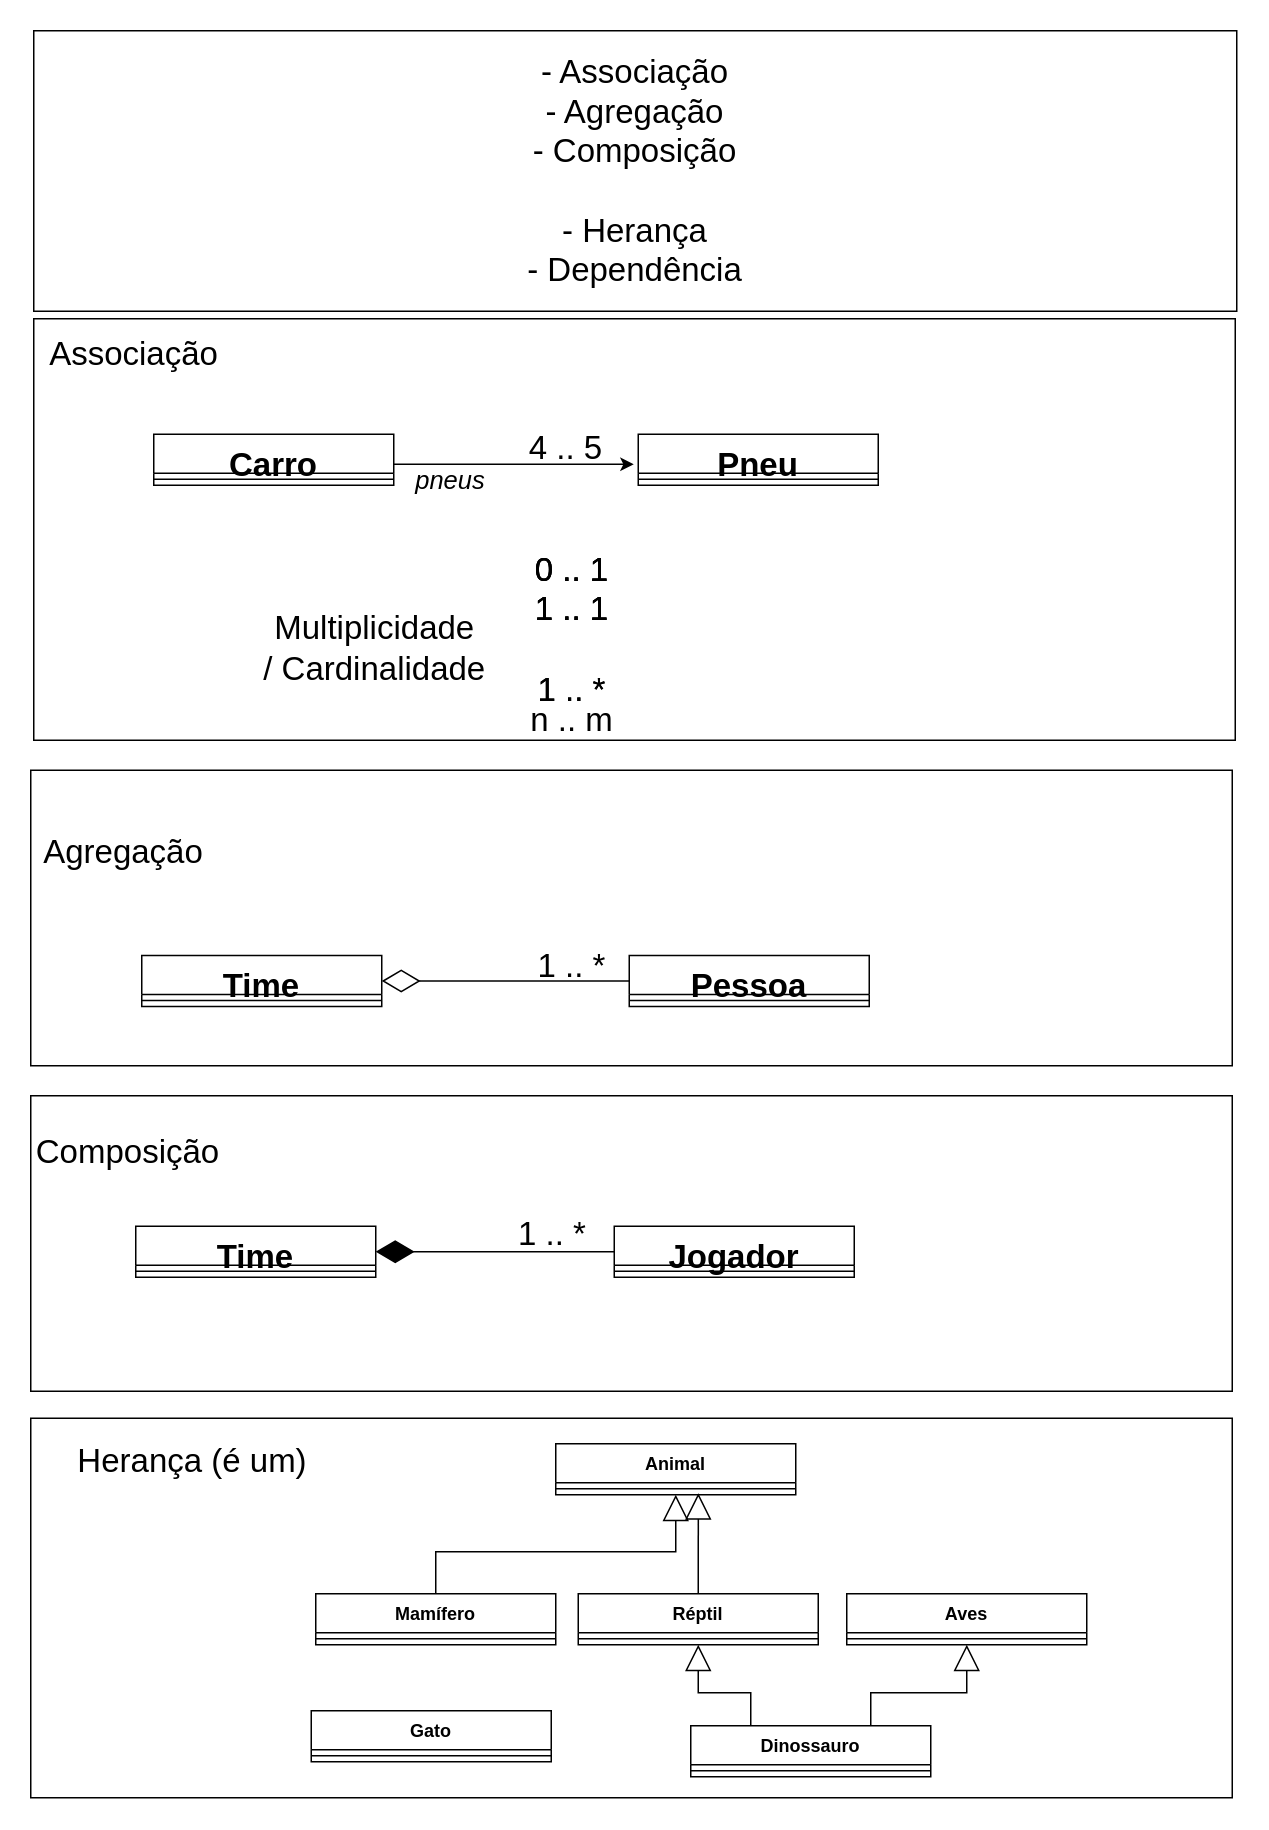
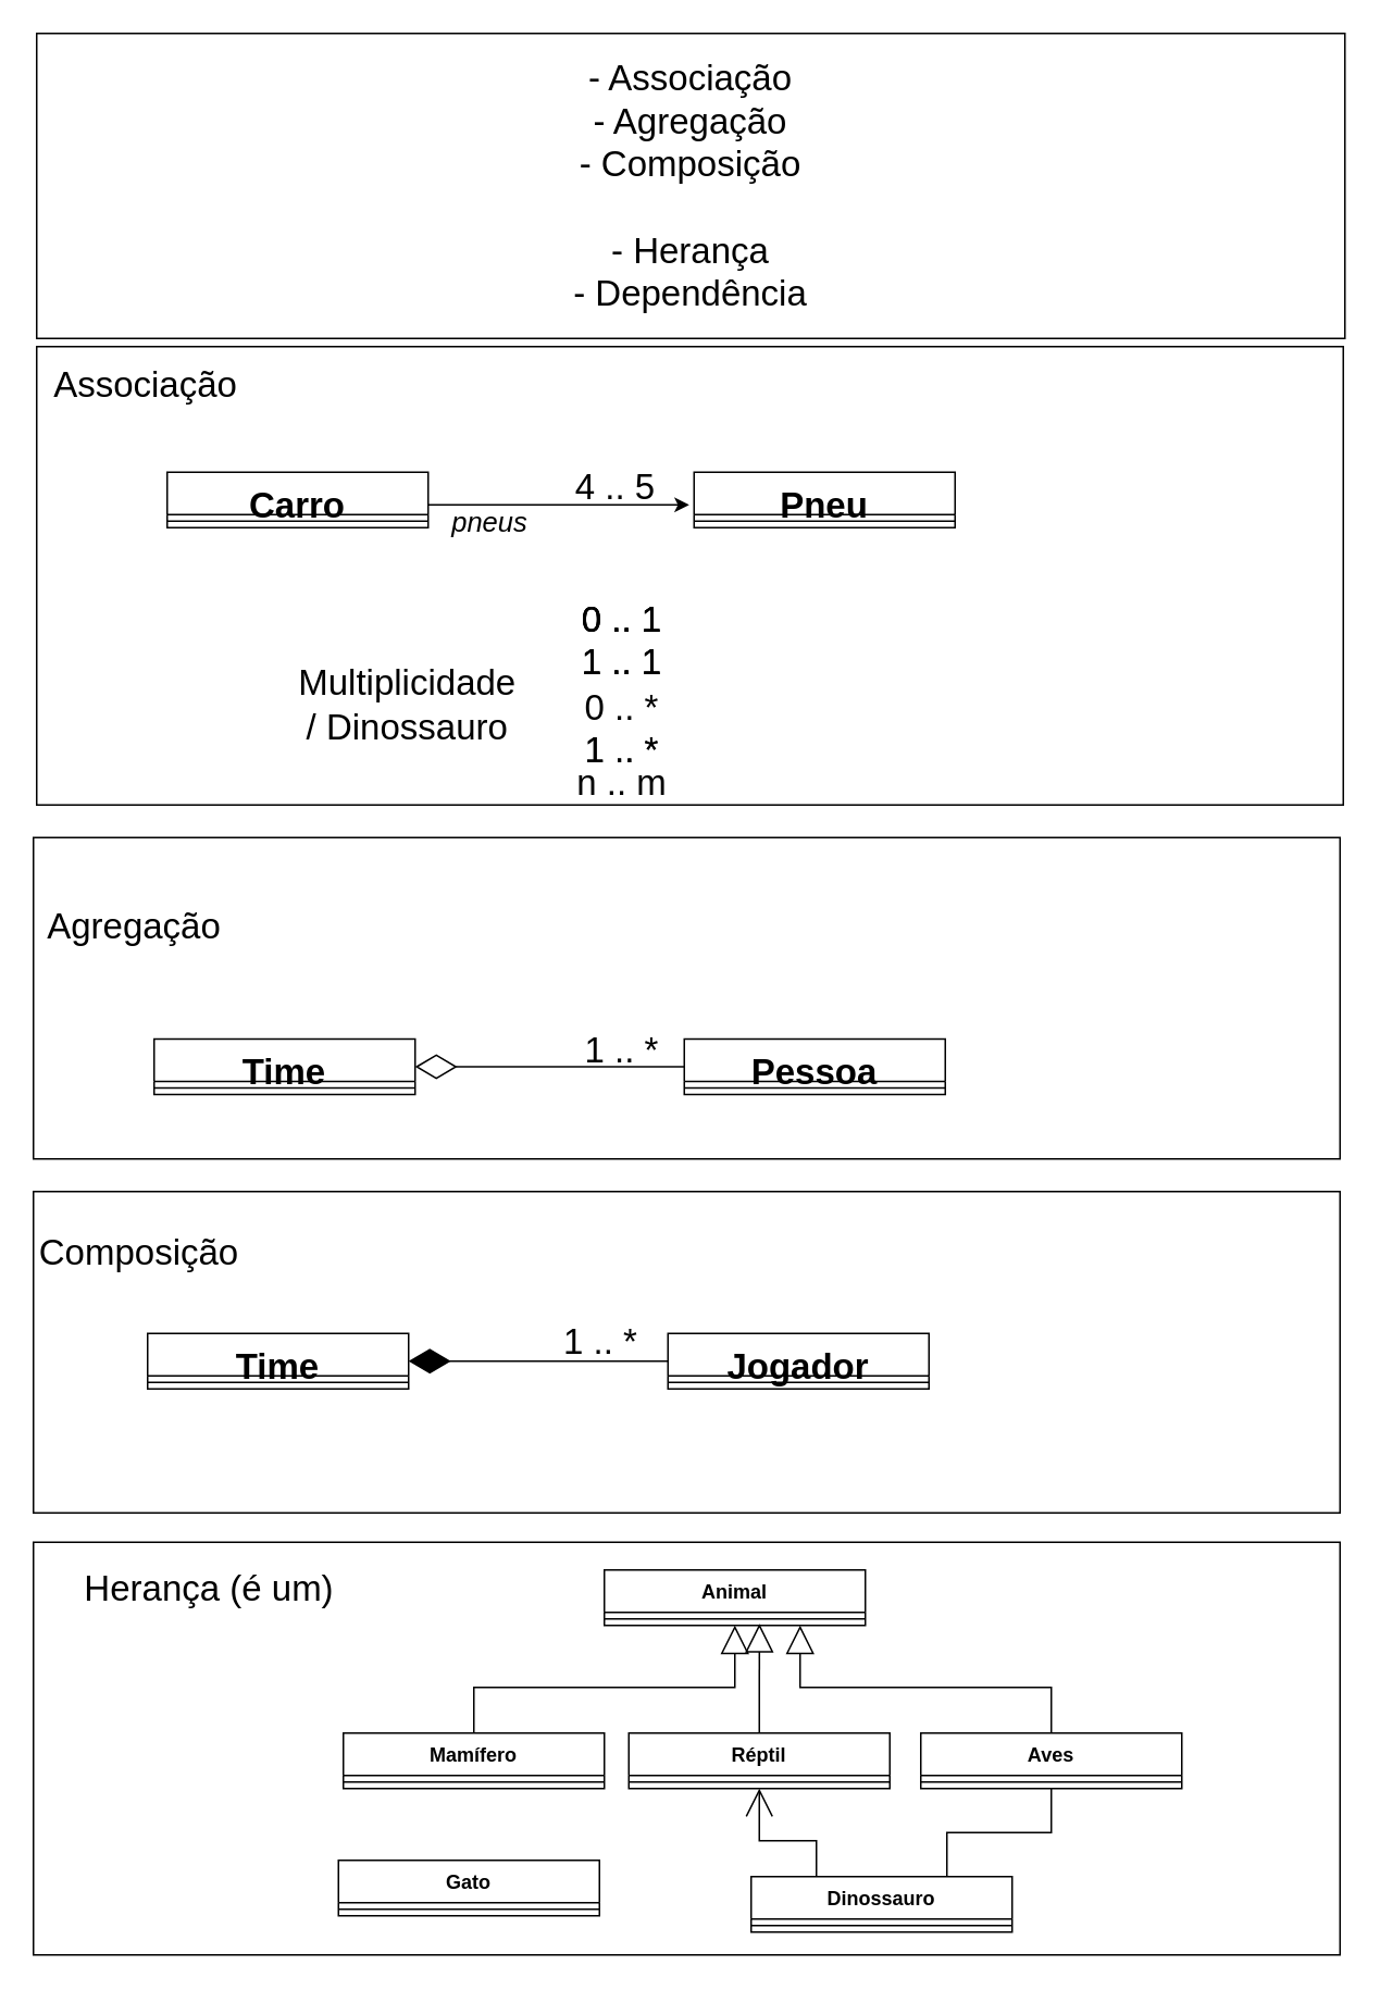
- <mxCell id="16" value="Multiplicidade&lt;br&gt;/ Cardinalidade" style="text;html=1;strokeColor=none;fillColor=none;align=center;verticalAlign=middle;whiteSpace=wrap;rounded=0;fontSize=22;" parent="1" vertex="1"><mxGeometry x="160" y="403" width="179" height="57" as="geometry" /></mxCell>
+ <mxCell id="16" value="Multiplicidade&lt;br&gt;/ Dinossauro" style="text;html=1;strokeColor=none;fillColor=none;align=center;verticalAlign=middle;whiteSpace=wrap;rounded=0;fontSize=22;" parent="1" vertex="1"><mxGeometry x="160" y="403" width="179" height="57" as="geometry" /></mxCell>
+ <mxCell id="11" value="0 .. *" style="text;html=1;strokeColor=none;fillColor=none;align=center;verticalAlign=middle;whiteSpace=wrap;rounded=0;fontSize=22;" parent="1" vertex="1"><mxGeometry x="343" y="424" width="76" height="20" as="geometry" /></mxCell>
+ <mxCell id="55" style="edgeStyle=orthogonalEdgeStyle;rounded=0;orthogonalLoop=1;jettySize=auto;html=1;exitX=0.5;exitY=0;exitDx=0;exitDy=0;entryX=0.75;entryY=1;entryDx=0;entryDy=0;endArrow=block;endFill=0;endSize=15;strokeWidth=1;" edge="1" parent="1" source="56" target="41"><mxGeometry relative="1" as="geometry" /></mxCell>
- <mxCell id="51" style="edgeStyle=orthogonalEdgeStyle;rounded=0;orthogonalLoop=1;jettySize=auto;html=1;exitX=0.25;exitY=0;exitDx=0;exitDy=0;entryX=0.5;entryY=1;entryDx=0;entryDy=0;endArrow=block;endFill=0;endSize=15;strokeWidth=1;" edge="1" parent="1" source="53" target="49"><mxGeometry relative="1" as="geometry" /></mxCell>
+ <mxCell id="51" style="edgeStyle=orthogonalEdgeStyle;rounded=0;orthogonalLoop=1;jettySize=auto;html=1;exitX=0.25;exitY=0;exitDx=0;exitDy=0;entryX=0.5;entryY=1;entryDx=0;entryDy=0;endArrow=open;endFill=0;endSize=15;strokeWidth=1;" edge="1" parent="1" source="53" target="49"><mxGeometry relative="1" as="geometry" /></mxCell>
- <mxCell id="52" style="edgeStyle=orthogonalEdgeStyle;rounded=0;orthogonalLoop=1;jettySize=auto;html=1;exitX=0.75;exitY=0;exitDx=0;exitDy=0;entryX=0.5;entryY=1;entryDx=0;entryDy=0;endArrow=block;endFill=0;endSize=15;strokeWidth=1;" edge="1" parent="1" source="53" target="56"><mxGeometry relative="1" as="geometry" /></mxCell>
+ <mxCell id="52" style="edgeStyle=orthogonalEdgeStyle;rounded=0;orthogonalLoop=1;jettySize=auto;html=1;exitX=0.75;exitY=0;exitDx=0;exitDy=0;entryX=0.5;entryY=1;entryDx=0;entryDy=0;endArrow=none;endFill=0;endSize=15;strokeWidth=1;" edge="1" parent="1" source="53" target="56"><mxGeometry relative="1" as="geometry" /></mxCell>
